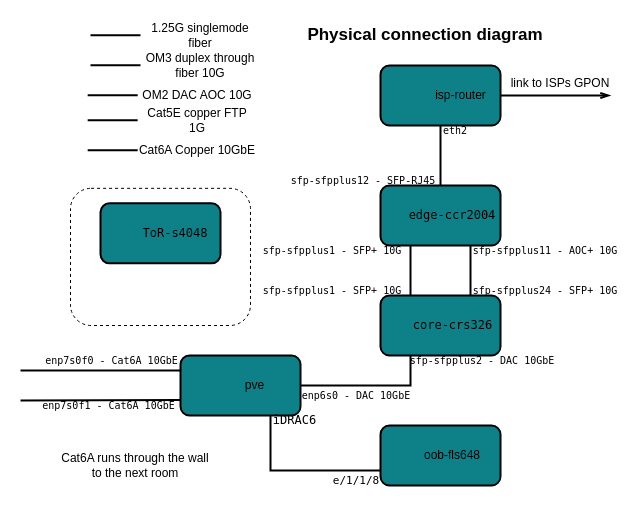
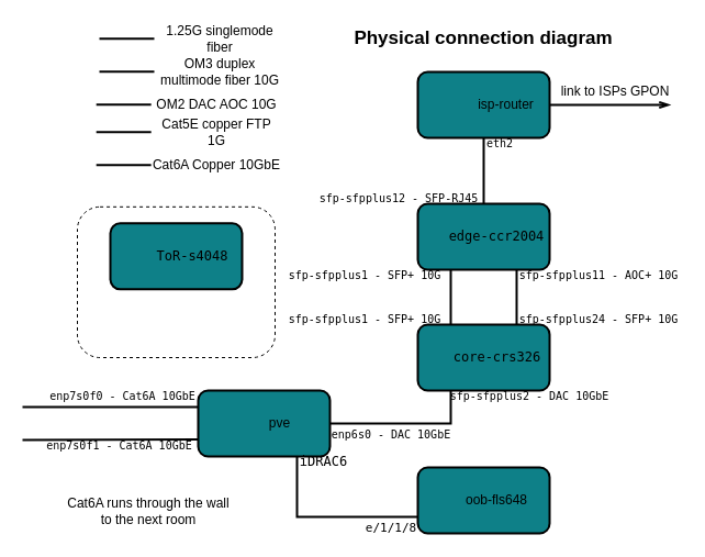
- <mxCell id="53" value="&lt;font style=&quot;font-size: 17px;&quot;&gt;&lt;b&gt;Physical connection diagram&lt;/b&gt;&lt;/font&gt;" style="text;html=1;align=center;verticalAlign=middle;whiteSpace=wrap;rounded=0;" vertex="1" parent="1"><mxGeometry x="295" y="25" width="260" height="20" as="geometry" /></mxCell>
+ <mxCell id="53" value="&lt;font style=&quot;font-size: 17px;&quot;&gt;&lt;b&gt;Physical connection diagram&lt;/b&gt;&lt;/font&gt;" style="text;html=1;align=center;verticalAlign=middle;whiteSpace=wrap;rounded=0;" vertex="1" parent="1"><mxGeometry x="310" y="25" width="260" height="20" as="geometry" /></mxCell>
- <mxCell id="24" value="OM3 duplex through fiber 10G" style="text;html=1;align=center;verticalAlign=middle;whiteSpace=wrap;rounded=0;" vertex="1" parent="1"><mxGeometry x="140" y="50" width="120" height="30" as="geometry" /></mxCell>
+ <mxCell id="24" value="OM3 duplex multimode fiber 10G" style="text;html=1;align=center;verticalAlign=middle;whiteSpace=wrap;rounded=0;" vertex="1" parent="1"><mxGeometry x="140" y="50" width="120" height="30" as="geometry" /></mxCell>
